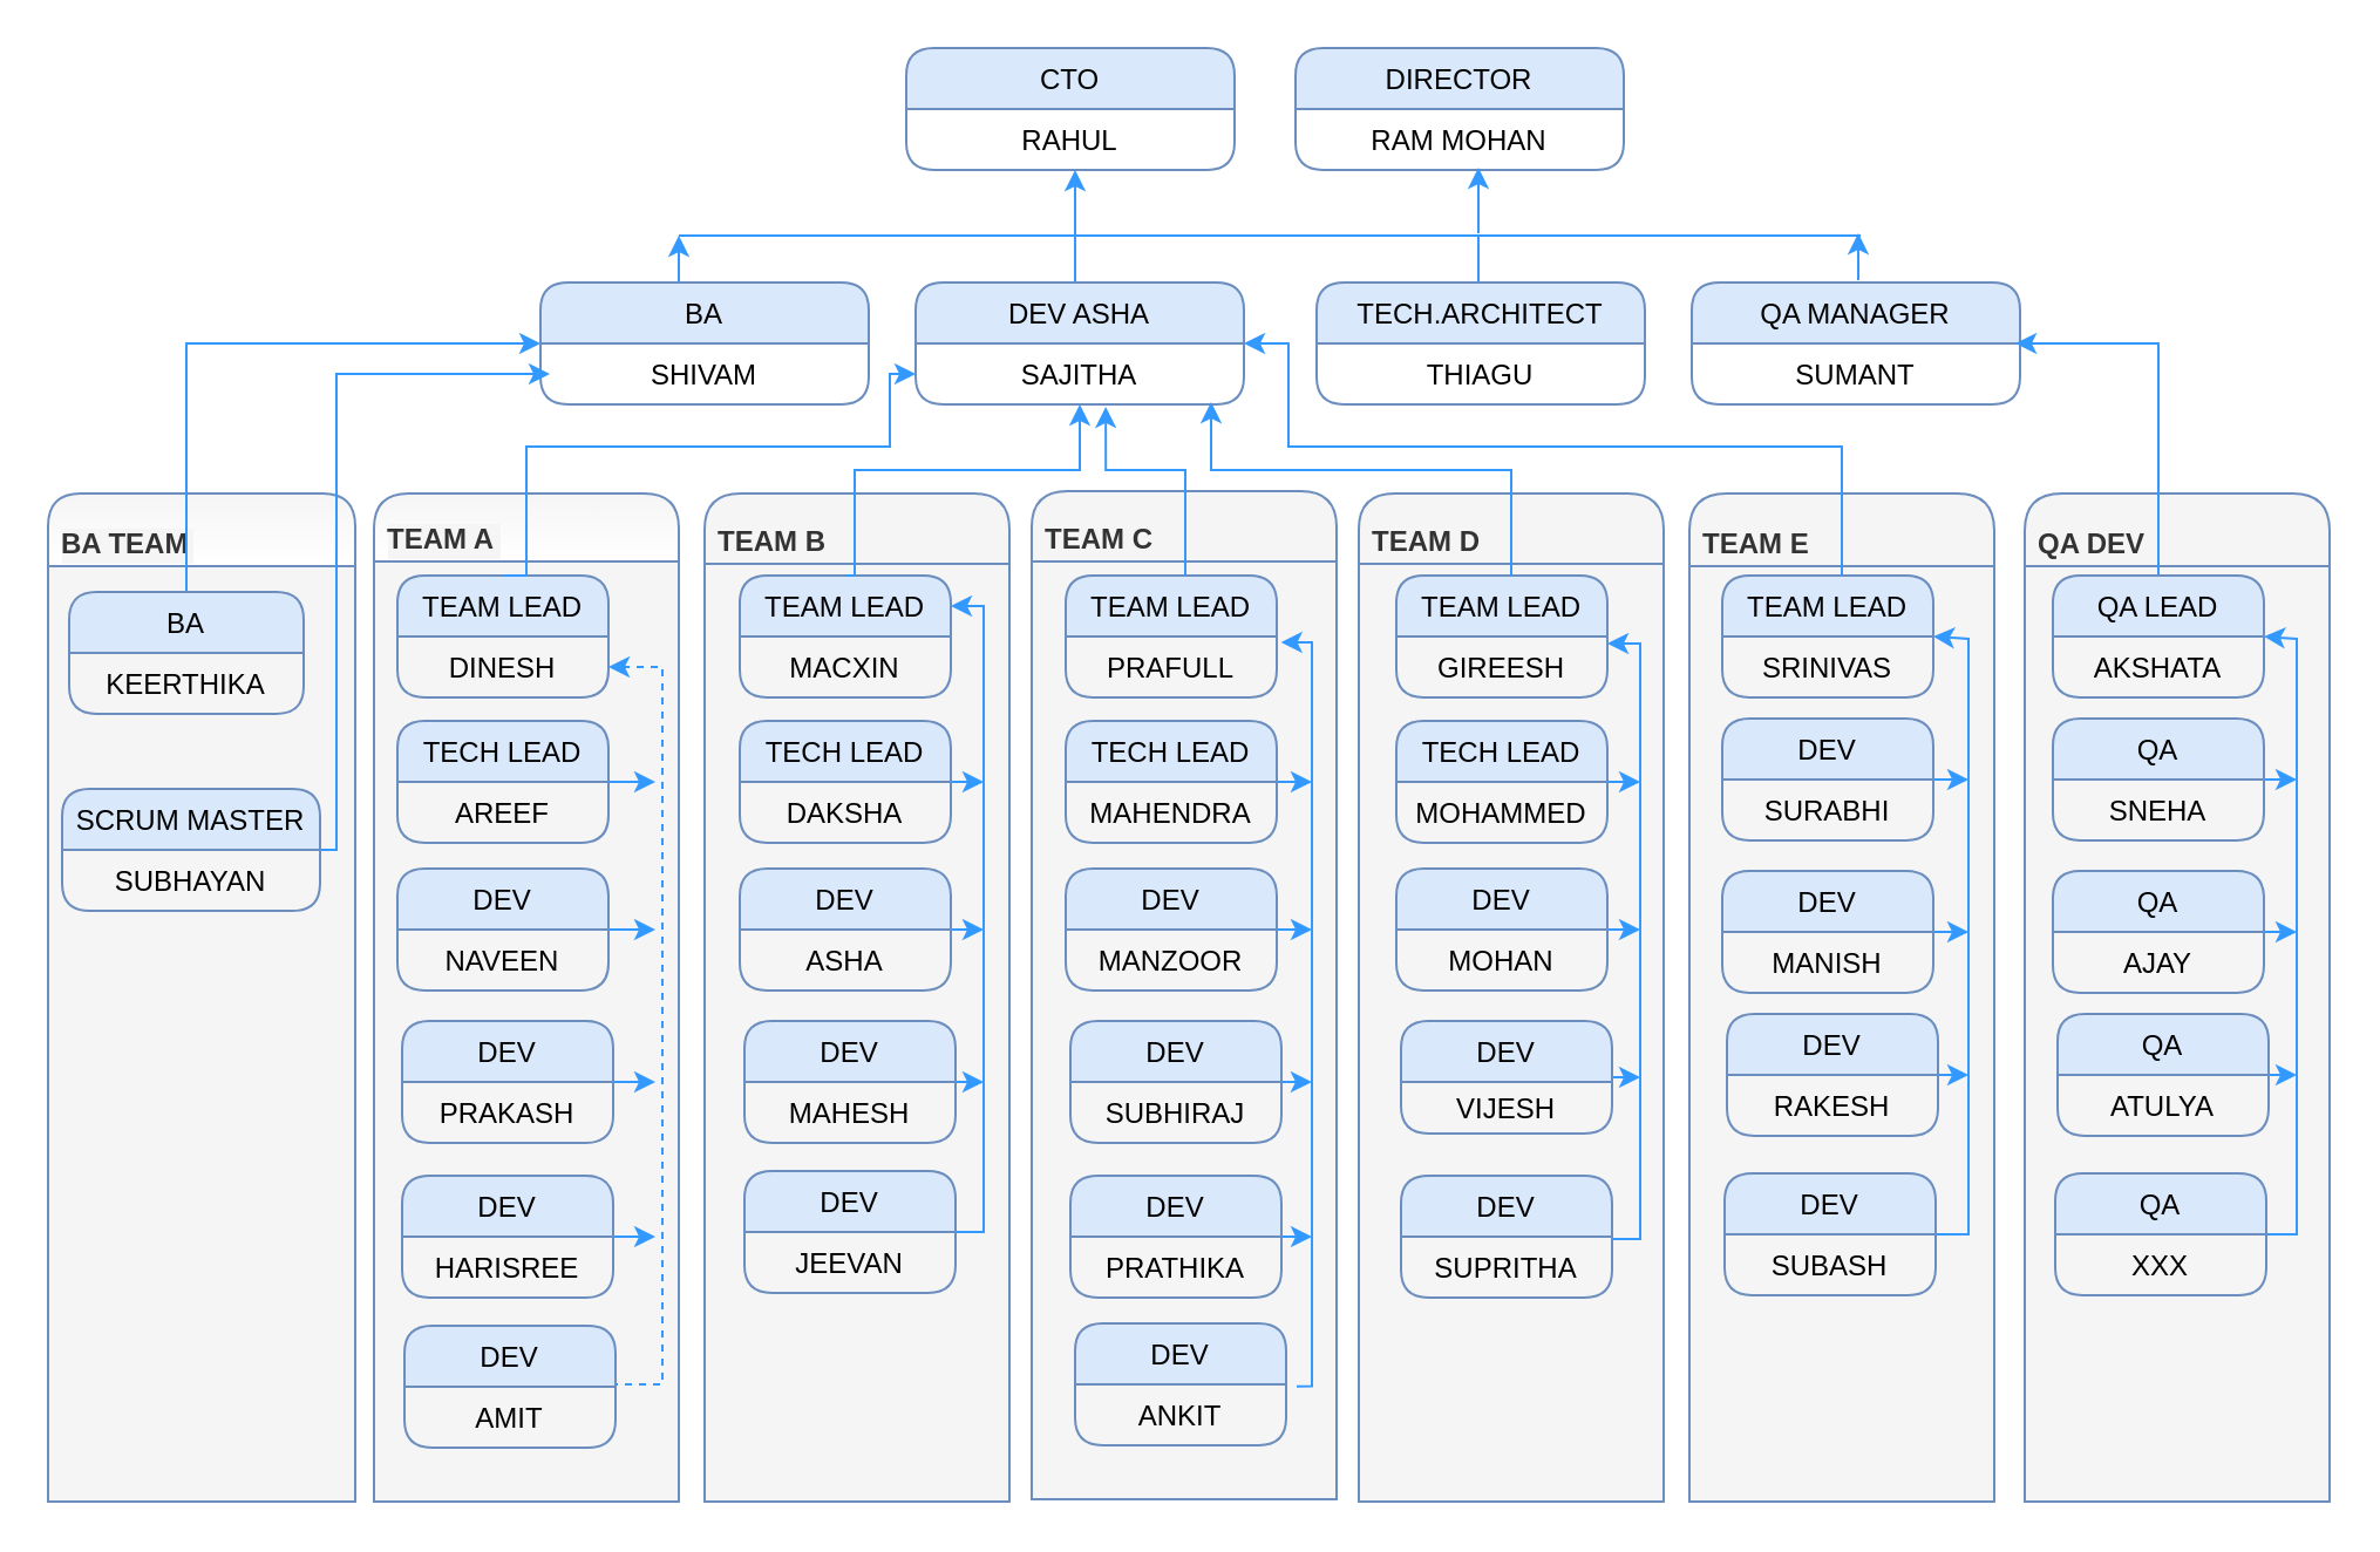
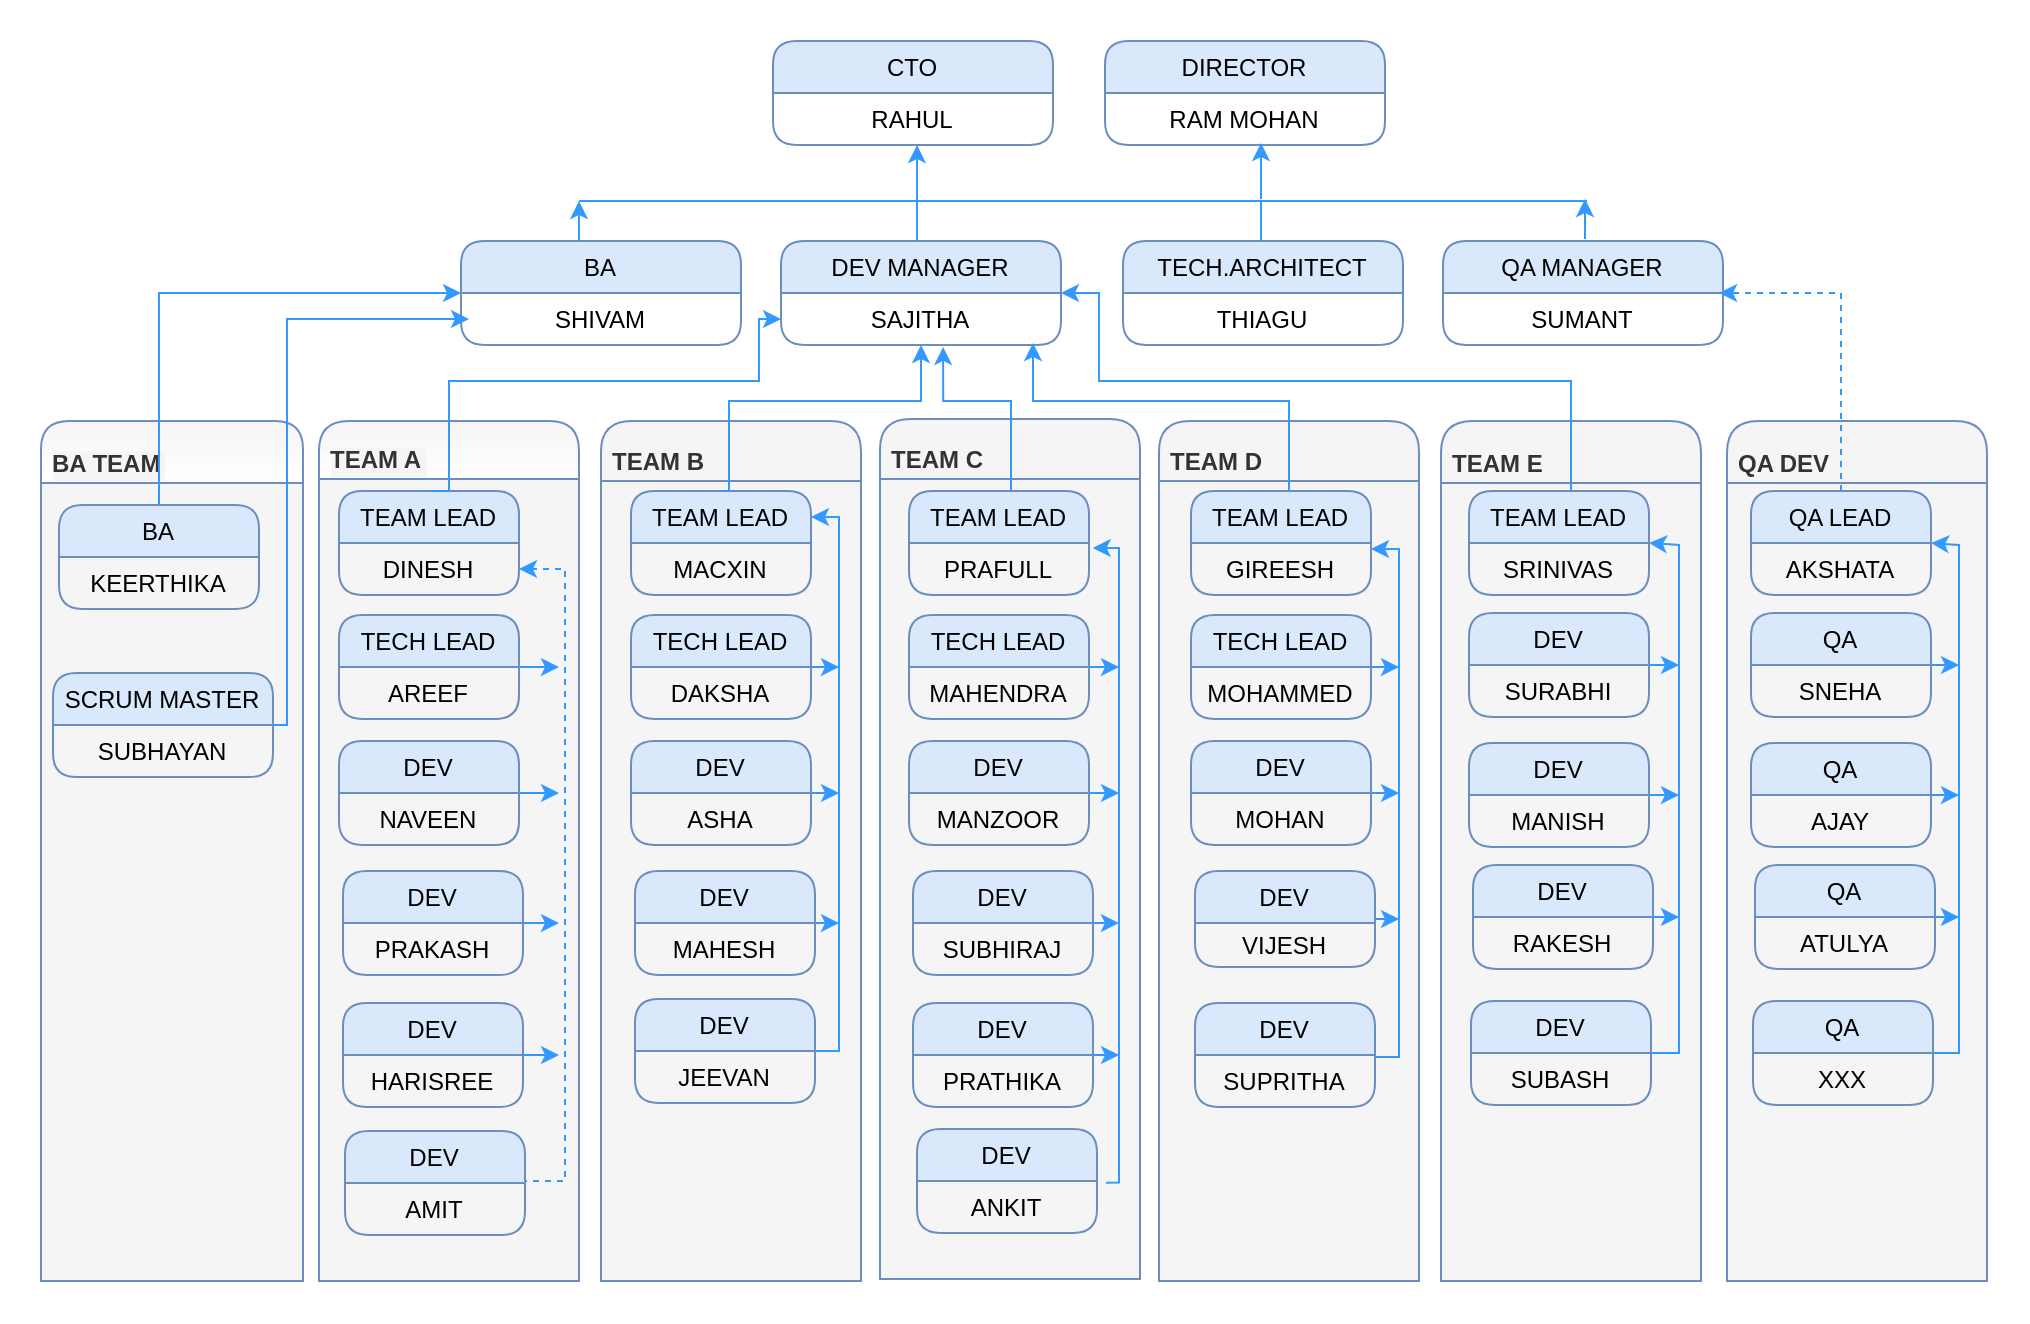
- <mxCell id="10" value="DEV ASHA" style="swimlane;fontStyle=0;childLayout=stackLayout;horizontal=1;startSize=26;fillColor=#dae8fc;horizontalStack=0;resizeParent=1;resizeParentMax=0;resizeLast=0;collapsible=1;marginBottom=0;labelBackgroundColor=none;rounded=1;shadow=0;glass=0;comic=0;strokeColor=#6c8ebf;labelPosition=center;verticalLabelPosition=middle;align=center;verticalAlign=middle;" vertex="1" parent="1"><mxGeometry x="390" y="120" width="140" height="52" as="geometry"><mxRectangle x="20" y="20" width="90" height="26" as="alternateBounds" /></mxGeometry></mxCell>
+ <mxCell id="10" value="DEV MANAGER" style="swimlane;fontStyle=0;childLayout=stackLayout;horizontal=1;startSize=26;fillColor=#dae8fc;horizontalStack=0;resizeParent=1;resizeParentMax=0;resizeLast=0;collapsible=1;marginBottom=0;labelBackgroundColor=none;rounded=1;shadow=0;glass=0;comic=0;strokeColor=#6c8ebf;labelPosition=center;verticalLabelPosition=middle;align=center;verticalAlign=middle;" vertex="1" parent="1"><mxGeometry x="390" y="120" width="140" height="52" as="geometry"><mxRectangle x="20" y="20" width="90" height="26" as="alternateBounds" /></mxGeometry></mxCell>
- <mxCell id="105" style="edgeStyle=orthogonalEdgeStyle;rounded=0;orthogonalLoop=1;jettySize=auto;html=1;exitX=0.5;exitY=0;exitDx=0;exitDy=0;entryX=0.986;entryY=0;entryDx=0;entryDy=0;entryPerimeter=0;fontSize=12;strokeColor=#3399FF;" edge="1" parent="1" source="106" target="15"><mxGeometry relative="1" as="geometry"><Array as="points"><mxPoint x="920" y="146" /></Array></mxGeometry></mxCell>
+ <mxCell id="105" style="edgeStyle=orthogonalEdgeStyle;rounded=0;orthogonalLoop=1;jettySize=auto;html=1;exitX=0.5;exitY=0;exitDx=0;exitDy=0;entryX=0.986;entryY=0;entryDx=0;entryDy=0;entryPerimeter=0;fontSize=12;strokeColor=#3399FF;dashed=1;" edge="1" parent="1" source="106" target="15"><mxGeometry relative="1" as="geometry"><Array as="points"><mxPoint x="920" y="146" /></Array></mxGeometry></mxCell>
